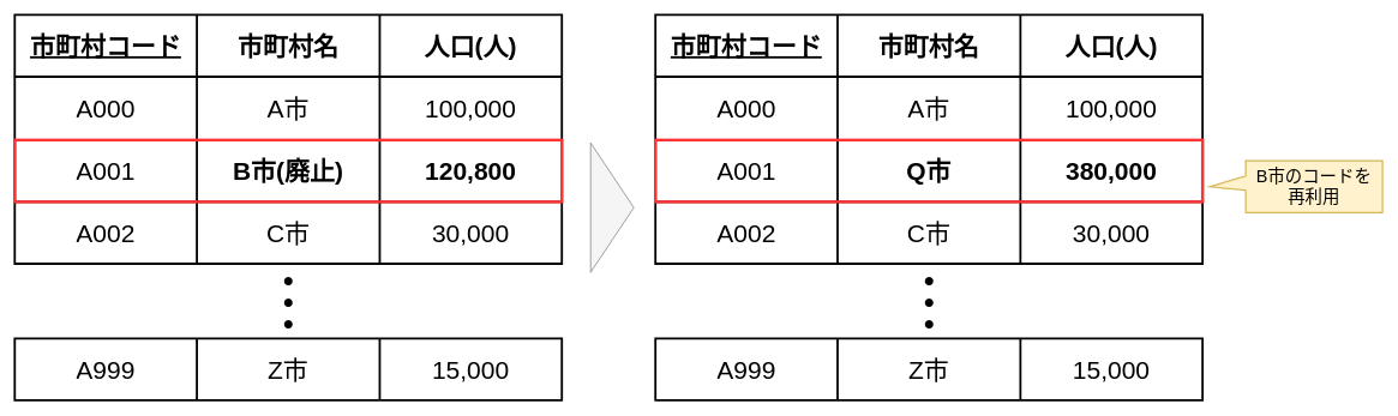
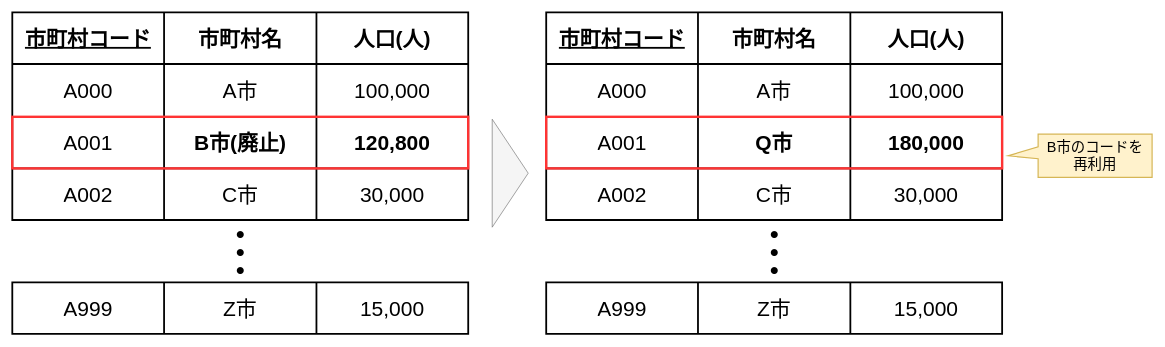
- <mxCell id="41" value="&lt;b&gt;380,000&lt;/b&gt;" style="shape=partialRectangle;html=1;whiteSpace=wrap;connectable=0;strokeColor=inherit;overflow=hidden;fillColor=none;top=0;left=0;bottom=0;right=0;pointerEvents=1;fontSize=35;" vertex="1" parent="38"><mxGeometry x="507" width="253" height="86" as="geometry"><mxRectangle width="253" height="86" as="alternateBounds" /></mxGeometry></mxCell>
+ <mxCell id="41" value="&lt;b&gt;180,000&lt;/b&gt;" style="shape=partialRectangle;html=1;whiteSpace=wrap;connectable=0;strokeColor=inherit;overflow=hidden;fillColor=none;top=0;left=0;bottom=0;right=0;pointerEvents=1;fontSize=35;" vertex="1" parent="38"><mxGeometry x="507" width="253" height="86" as="geometry"><mxRectangle width="253" height="86" as="alternateBounds" /></mxGeometry></mxCell>
